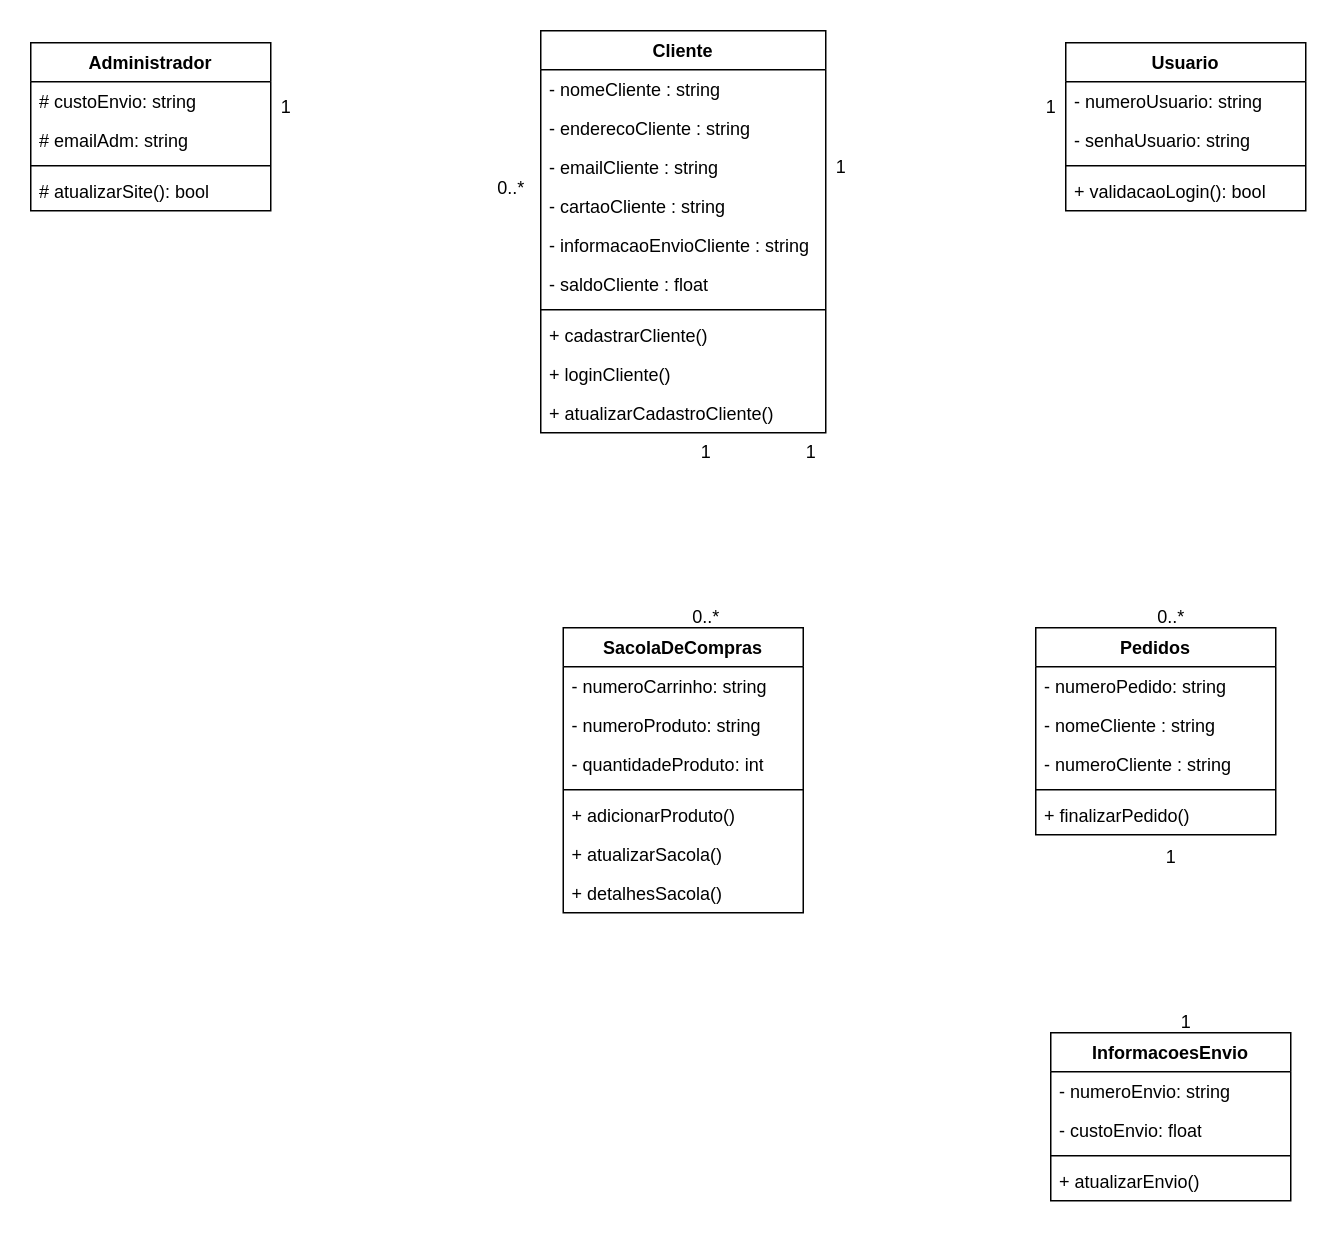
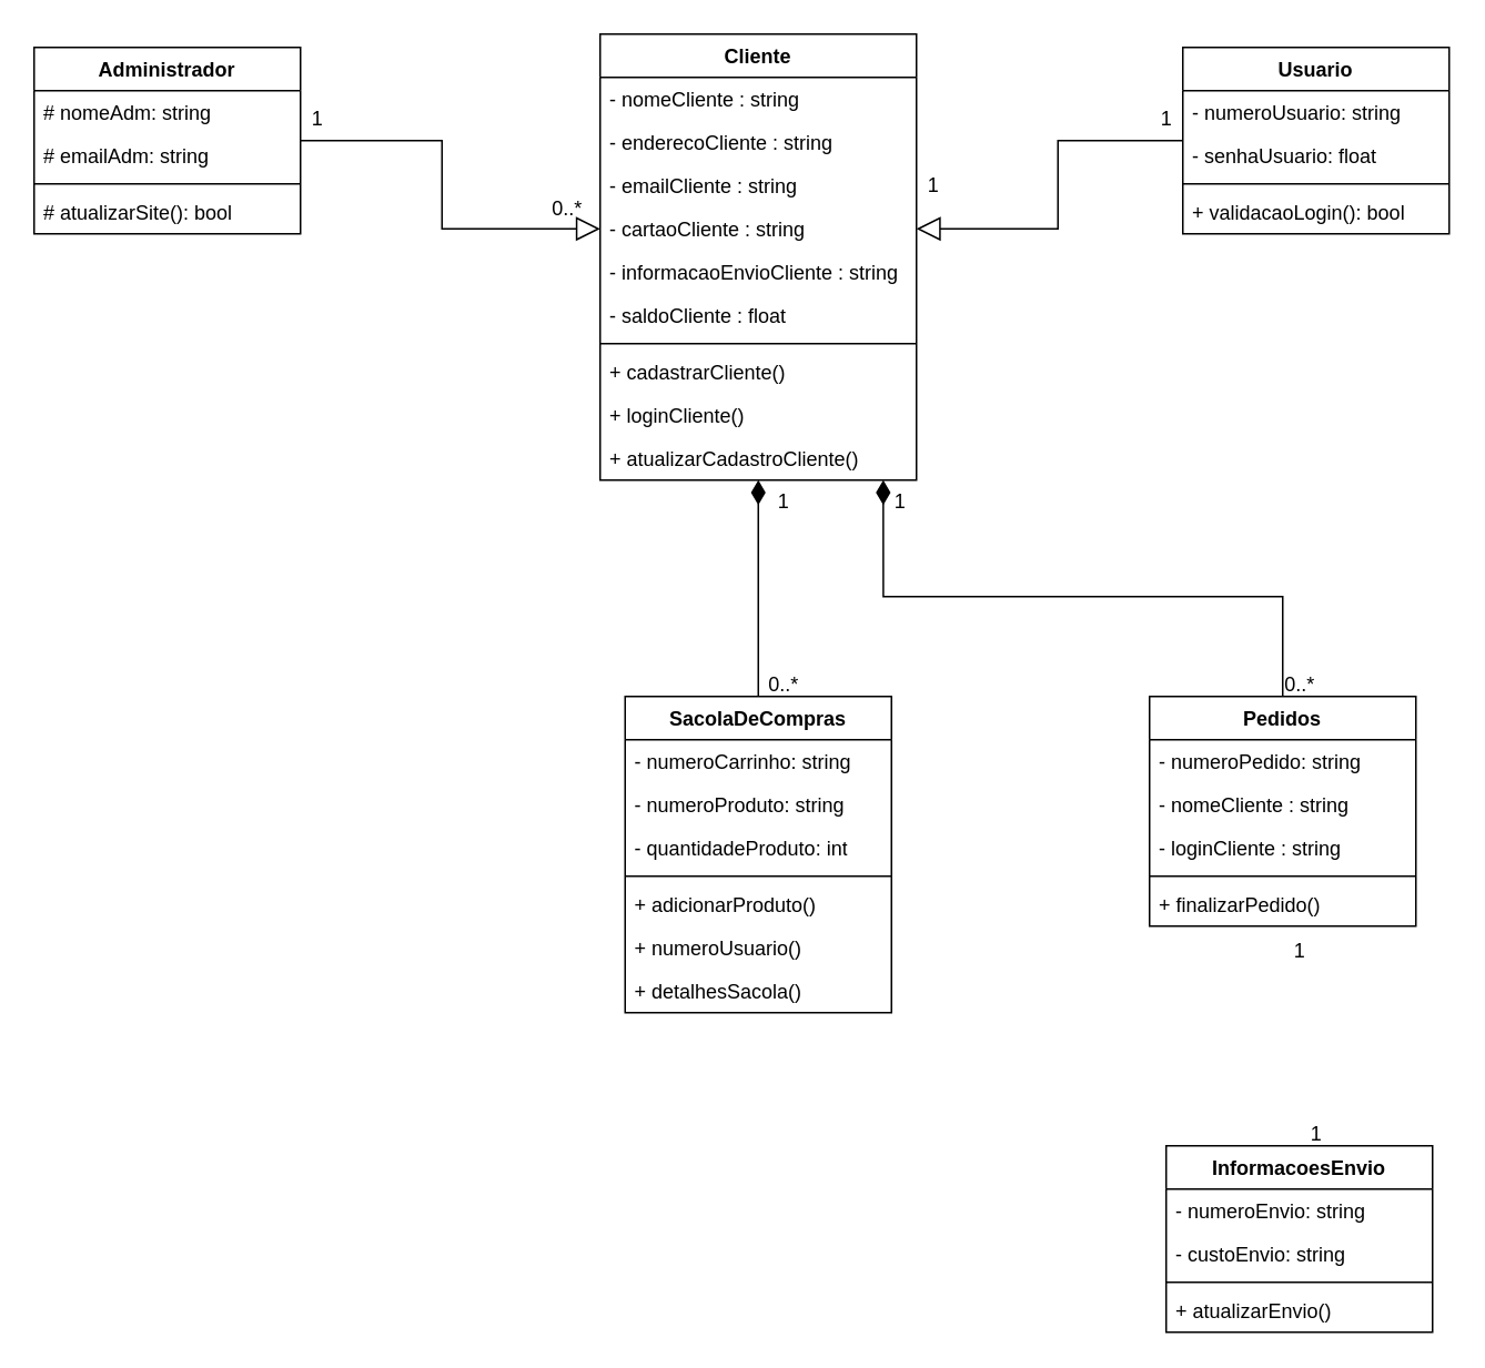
- <mxCell id="4" value="# custoEnvio: string" style="text;strokeColor=none;fillColor=none;align=left;verticalAlign=top;spacingLeft=4;spacingRight=4;overflow=hidden;rotatable=0;points=[[0,0.5],[1,0.5]];portConstraint=eastwest;whiteSpace=wrap;html=1;" vertex="1" parent="3"><mxGeometry y="26" width="160" height="26" as="geometry" /></mxCell>
+ <mxCell id="4" value="# nomeAdm: string" style="text;strokeColor=none;fillColor=none;align=left;verticalAlign=top;spacingLeft=4;spacingRight=4;overflow=hidden;rotatable=0;points=[[0,0.5],[1,0.5]];portConstraint=eastwest;whiteSpace=wrap;html=1;" vertex="1" parent="3"><mxGeometry y="26" width="160" height="26" as="geometry" /></mxCell>
- <mxCell id="18" value="- senhaUsuario: string" style="text;strokeColor=none;fillColor=none;align=left;verticalAlign=top;spacingLeft=4;spacingRight=4;overflow=hidden;rotatable=0;points=[[0,0.5],[1,0.5]];portConstraint=eastwest;whiteSpace=wrap;html=1;" vertex="1" parent="16"><mxGeometry y="52" width="160" height="26" as="geometry" /></mxCell>
+ <mxCell id="18" value="- senhaUsuario: float" style="text;strokeColor=none;fillColor=none;align=left;verticalAlign=top;spacingLeft=4;spacingRight=4;overflow=hidden;rotatable=0;points=[[0,0.5],[1,0.5]];portConstraint=eastwest;whiteSpace=wrap;html=1;" vertex="1" parent="16"><mxGeometry y="52" width="160" height="26" as="geometry" /></mxCell>
+ <mxCell id="2" style="edgeStyle=orthogonalEdgeStyle;rounded=0;orthogonalLoop=1;jettySize=auto;html=1;entryX=0;entryY=0.5;entryDx=0;entryDy=0;endArrow=block;endFill=0;endSize=12;" edge="1" parent="1" source="3" target="39"><mxGeometry relative="1" as="geometry" /></mxCell>
+ <mxCell id="15" style="edgeStyle=orthogonalEdgeStyle;rounded=0;orthogonalLoop=1;jettySize=auto;html=1;entryX=1;entryY=0.5;entryDx=0;entryDy=0;endArrow=block;endFill=0;endSize=12;" edge="1" parent="1" source="16" target="39"><mxGeometry relative="1" as="geometry" /></mxCell>
+ <mxCell id="8" style="edgeStyle=orthogonalEdgeStyle;rounded=0;orthogonalLoop=1;jettySize=auto;html=1;entryX=0.895;entryY=1;entryDx=0;entryDy=0;entryPerimeter=0;endArrow=diamondThin;endFill=1;endSize=12;" edge="1" parent="1" source="9" target="45"><mxGeometry relative="1" as="geometry" /></mxCell>
+ <mxCell id="21" style="edgeStyle=orthogonalEdgeStyle;rounded=0;orthogonalLoop=1;jettySize=auto;html=1;entryX=0.5;entryY=1;entryDx=0;entryDy=0;entryPerimeter=0;endArrow=diamondThin;endFill=1;endSize=12;" edge="1" parent="1" source="22" target="45"><mxGeometry relative="1" as="geometry" /></mxCell>
- <mxCell id="12" value="- numeroCliente : string" style="text;strokeColor=none;fillColor=none;align=left;verticalAlign=top;spacingLeft=4;spacingRight=4;overflow=hidden;rotatable=0;points=[[0,0.5],[1,0.5]];portConstraint=eastwest;whiteSpace=wrap;html=1;" vertex="1" parent="9"><mxGeometry y="78" width="160" height="26" as="geometry" /></mxCell>
+ <mxCell id="12" value="- loginCliente : string" style="text;strokeColor=none;fillColor=none;align=left;verticalAlign=top;spacingLeft=4;spacingRight=4;overflow=hidden;rotatable=0;points=[[0,0.5],[1,0.5]];portConstraint=eastwest;whiteSpace=wrap;html=1;" vertex="1" parent="9"><mxGeometry y="78" width="160" height="26" as="geometry" /></mxCell>
- <mxCell id="28" value="+ atualizarSacola()" style="text;strokeColor=none;fillColor=none;align=left;verticalAlign=top;spacingLeft=4;spacingRight=4;overflow=hidden;rotatable=0;points=[[0,0.5],[1,0.5]];portConstraint=eastwest;whiteSpace=wrap;html=1;" vertex="1" parent="22"><mxGeometry y="138" width="160" height="26" as="geometry" /></mxCell>
+ <mxCell id="28" value="+ numeroUsuario()" style="text;strokeColor=none;fillColor=none;align=left;verticalAlign=top;spacingLeft=4;spacingRight=4;overflow=hidden;rotatable=0;points=[[0,0.5],[1,0.5]];portConstraint=eastwest;whiteSpace=wrap;html=1;" vertex="1" parent="22"><mxGeometry y="138" width="160" height="26" as="geometry" /></mxCell>
- <mxCell id="32" value="- custoEnvio: float" style="text;strokeColor=none;fillColor=none;align=left;verticalAlign=top;spacingLeft=4;spacingRight=4;overflow=hidden;rotatable=0;points=[[0,0.5],[1,0.5]];portConstraint=eastwest;whiteSpace=wrap;html=1;" vertex="1" parent="30"><mxGeometry y="52" width="160" height="26" as="geometry" /></mxCell>
+ <mxCell id="32" value="- custoEnvio: string" style="text;strokeColor=none;fillColor=none;align=left;verticalAlign=top;spacingLeft=4;spacingRight=4;overflow=hidden;rotatable=0;points=[[0,0.5],[1,0.5]];portConstraint=eastwest;whiteSpace=wrap;html=1;" vertex="1" parent="30"><mxGeometry y="52" width="160" height="26" as="geometry" /></mxCell>
